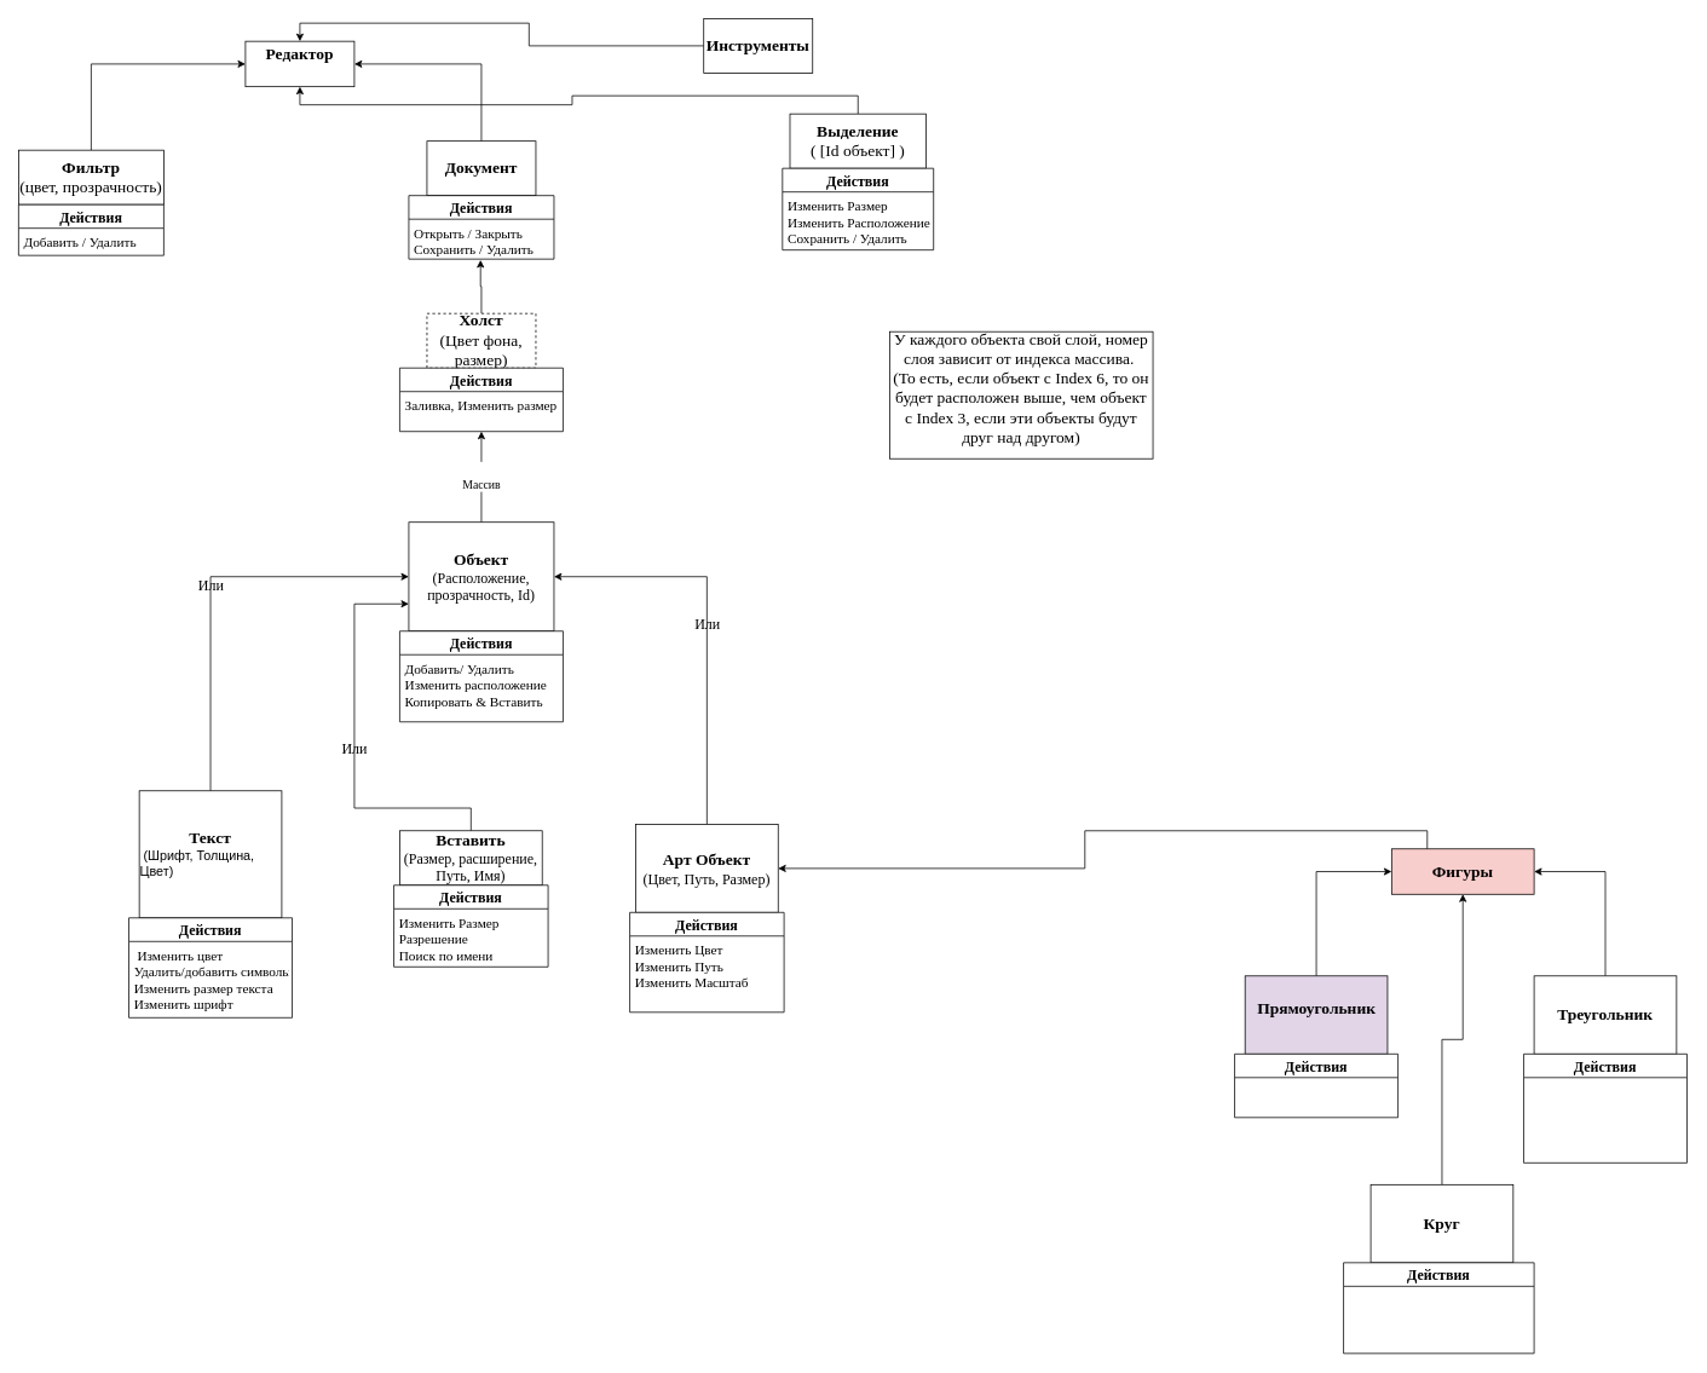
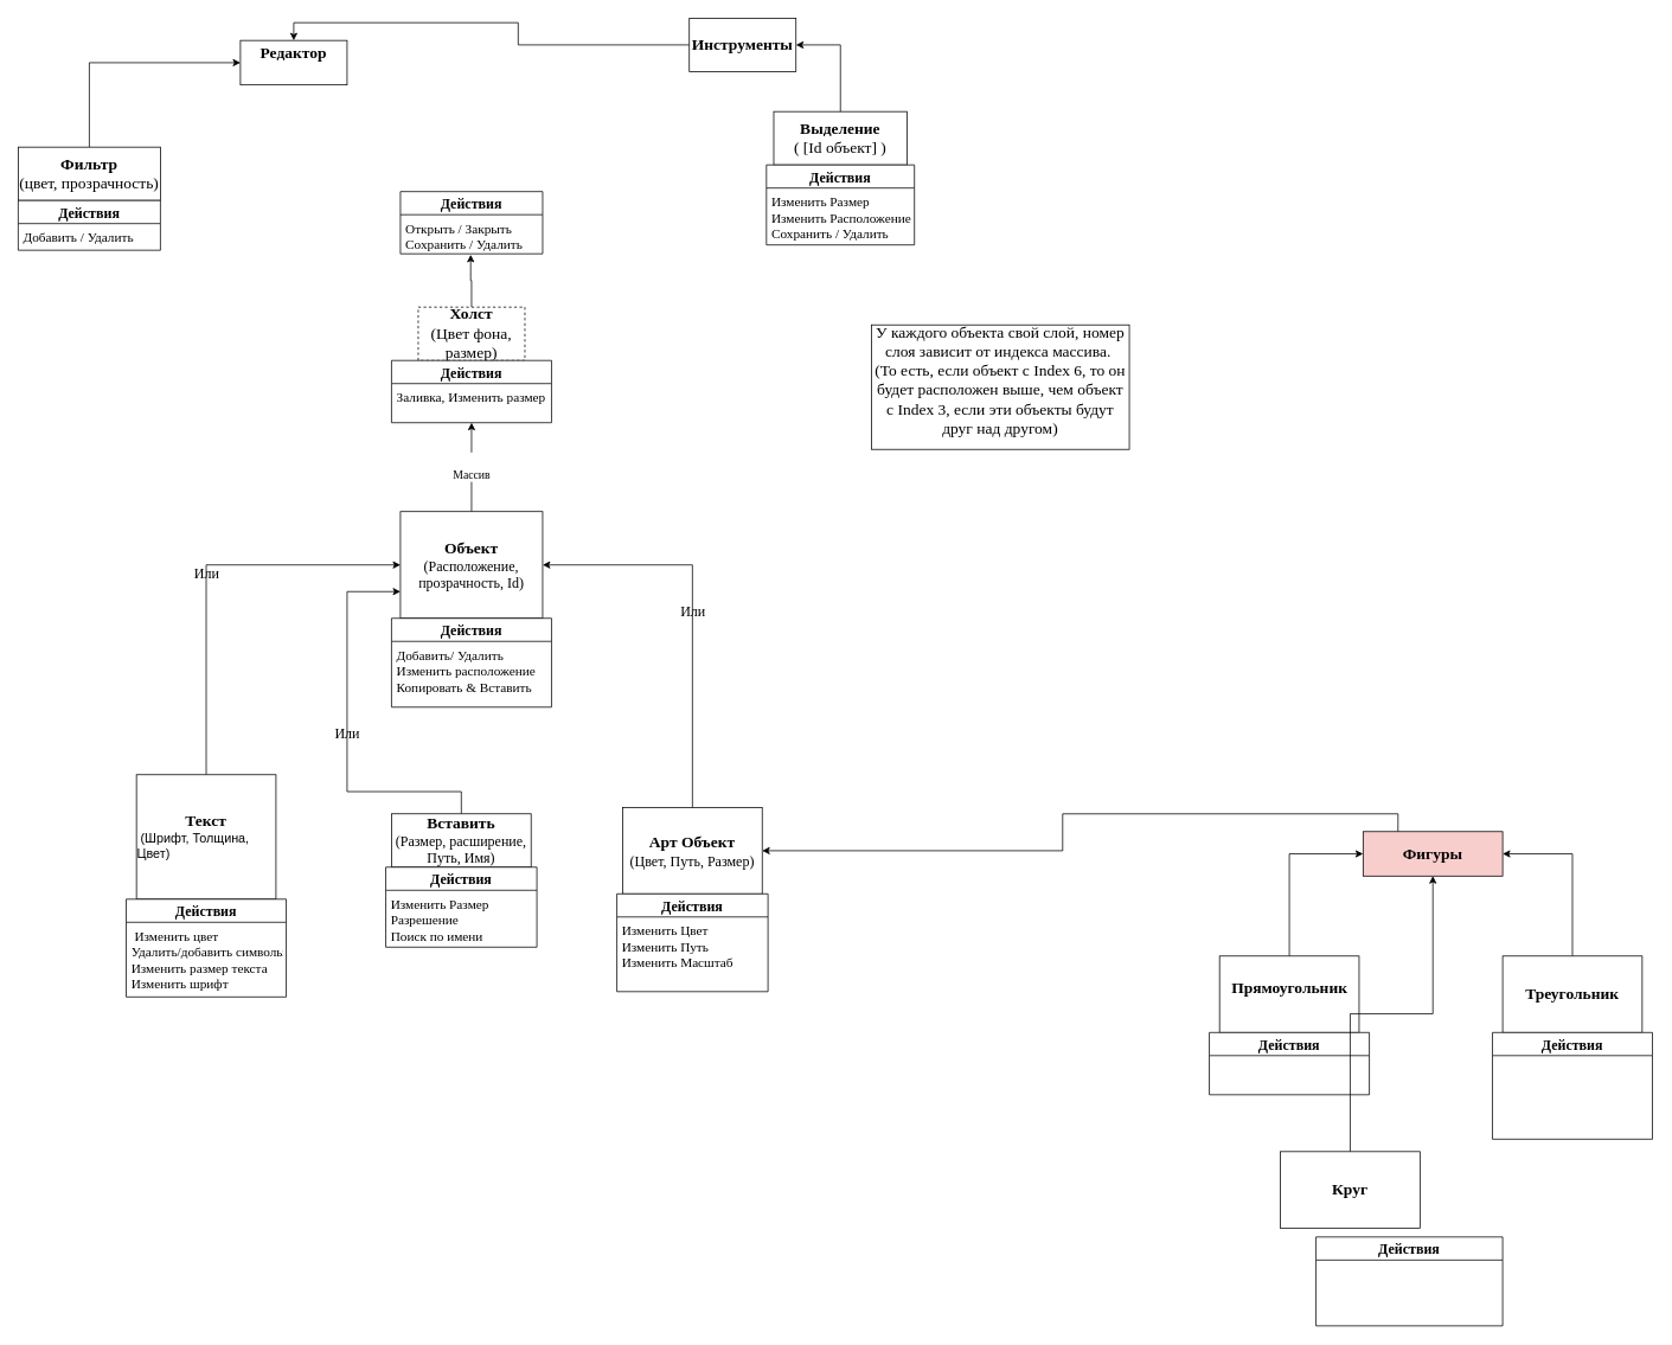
- <mxCell id="7" style="edgeStyle=orthogonalEdgeStyle;rounded=0;orthogonalLoop=1;jettySize=auto;html=1;exitX=0.5;exitY=0;exitDx=0;exitDy=0;entryX=1;entryY=0.5;entryDx=0;entryDy=0;fontFamily=Times New Roman;fontSize=16;" parent="1" source="8" target="2" edge="1"><mxGeometry relative="1" as="geometry" /></mxCell>
- <mxCell id="45" style="edgeStyle=orthogonalEdgeStyle;rounded=0;orthogonalLoop=1;jettySize=auto;html=1;exitX=0.5;exitY=0;exitDx=0;exitDy=0;" parent="1" source="46" target="2" edge="1"><mxGeometry relative="1" as="geometry" /></mxCell>
+ <mxCell id="45" style="edgeStyle=orthogonalEdgeStyle;rounded=0;orthogonalLoop=1;jettySize=auto;html=1;exitX=0.5;exitY=0;exitDx=0;exitDy=0;entryX=1;entryY=0.5;entryDx=0;entryDy=0;" parent="1" source="46" target="44" edge="1"><mxGeometry relative="1" as="geometry" /></mxCell>
- <mxCell id="8" value="&lt;font face=&quot;Times New Roman&quot; style=&quot;font-size: 18px;&quot;&gt;&lt;b&gt;Документ&lt;/b&gt;&lt;br&gt;&lt;/font&gt;" style="rounded=0;whiteSpace=wrap;html=1;" parent="1" vertex="1"><mxGeometry x="470" y="155" width="120" height="60" as="geometry" /></mxCell>
- <mxCell id="28" value="&lt;font face=&quot;Times New Roman&quot; style=&quot;&quot;&gt;&lt;span style=&quot;font-size: 18px;&quot;&gt;&lt;b&gt;Прямоугольник&lt;br&gt;&lt;/b&gt;&lt;/span&gt;&lt;br&gt;&lt;/font&gt;" style="rounded=0;whiteSpace=wrap;html=1;fillColor=#e1d5e7;" parent="1" vertex="1"><mxGeometry x="1371.5" y="1075" width="157" height="86" as="geometry" /></mxCell>
+ <mxCell id="28" value="&lt;font face=&quot;Times New Roman&quot; style=&quot;&quot;&gt;&lt;span style=&quot;font-size: 18px;&quot;&gt;&lt;b&gt;Прямоугольник&lt;br&gt;&lt;/b&gt;&lt;/span&gt;&lt;br&gt;&lt;/font&gt;" style="rounded=0;whiteSpace=wrap;html=1;" parent="1" vertex="1"><mxGeometry x="1371.5" y="1075" width="157" height="86" as="geometry" /></mxCell>
- <mxCell id="34" value="&lt;font face=&quot;Times New Roman&quot; style=&quot;&quot;&gt;&lt;span style=&quot;font-size: 18px;&quot;&gt;&lt;b&gt;Круг&lt;/b&gt;&lt;/span&gt;&lt;br&gt;&lt;/font&gt;" style="rounded=0;whiteSpace=wrap;html=1;" parent="1" vertex="1"><mxGeometry x="1510" y="1305" width="157" height="86" as="geometry" /></mxCell>
+ <mxCell id="34" value="&lt;font face=&quot;Times New Roman&quot; style=&quot;&quot;&gt;&lt;span style=&quot;font-size: 18px;&quot;&gt;&lt;b&gt;Круг&lt;/b&gt;&lt;/span&gt;&lt;br&gt;&lt;/font&gt;" style="rounded=0;whiteSpace=wrap;html=1;" parent="1" vertex="1"><mxGeometry x="1440" y="1295" width="157" height="86" as="geometry" /></mxCell>
